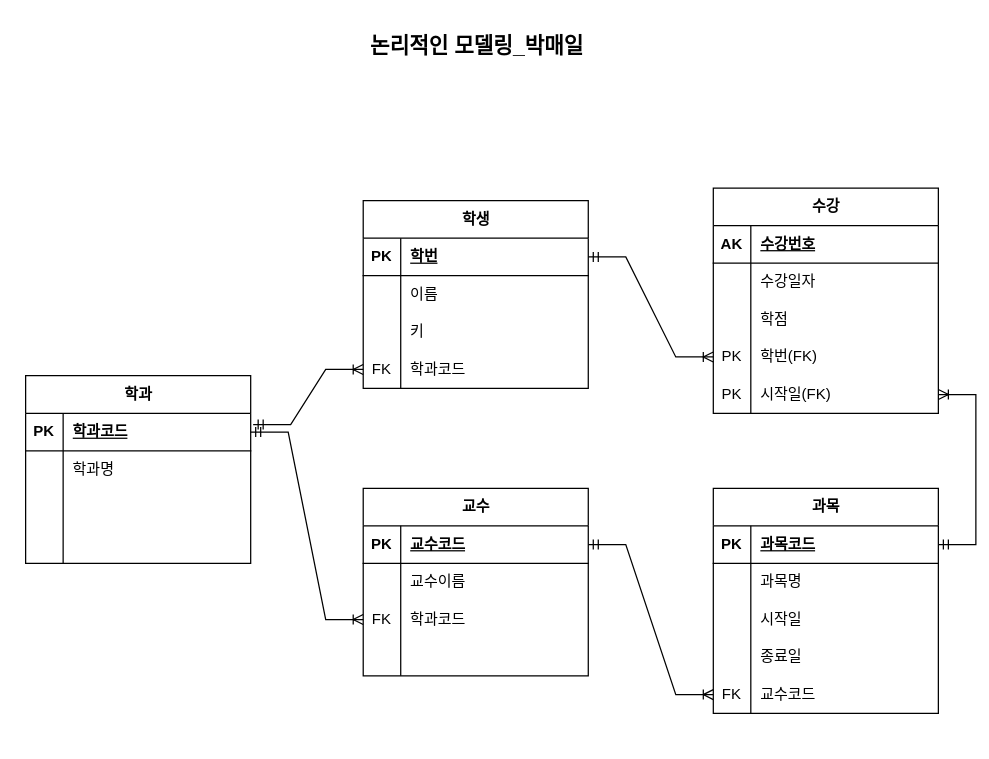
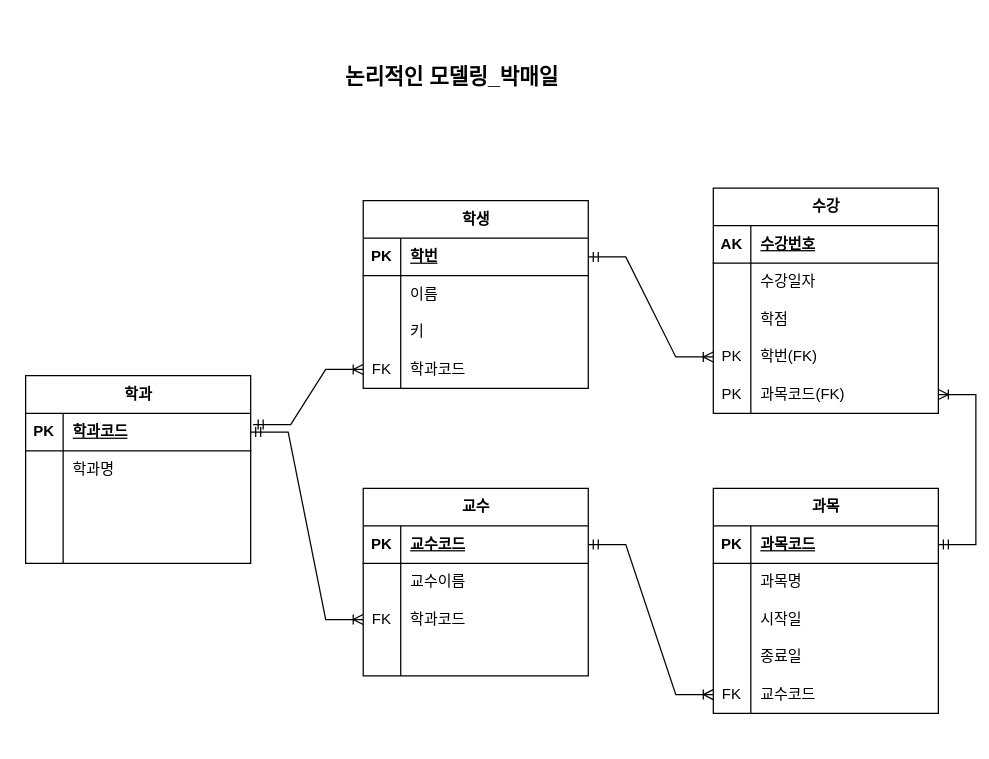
- <mxCell id="78" value="논리적인 모델링_박매일" style="text;strokeColor=none;fillColor=none;spacingLeft=4;spacingRight=4;overflow=hidden;rotatable=0;points=[[0,0.5],[1,0.5]];portConstraint=eastwest;fontSize=17;whiteSpace=wrap;html=1;fontStyle=1" parent="1" vertex="1"><mxGeometry x="290" y="20" width="200" height="30" as="geometry" /></mxCell>
+ <mxCell id="78" value="논리적인 모델링_박매일" style="text;strokeColor=none;fillColor=none;spacingLeft=4;spacingRight=4;overflow=hidden;rotatable=0;points=[[0,0.5],[1,0.5]];portConstraint=eastwest;fontSize=17;whiteSpace=wrap;html=1;fontStyle=1" parent="1" vertex="1"><mxGeometry x="270" y="45" width="200" height="30" as="geometry" /></mxCell>
- <mxCell id="72" value="시작일(FK)" style="shape=partialRectangle;connectable=0;fillColor=none;top=0;left=0;bottom=0;right=0;align=left;spacingLeft=6;overflow=hidden;whiteSpace=wrap;html=1;" parent="70" vertex="1"><mxGeometry x="30" width="150" height="30" as="geometry"><mxRectangle width="150" height="30" as="alternateBounds" /></mxGeometry></mxCell>
+ <mxCell id="72" value="과목코드(FK)" style="shape=partialRectangle;connectable=0;fillColor=none;top=0;left=0;bottom=0;right=0;align=left;spacingLeft=6;overflow=hidden;whiteSpace=wrap;html=1;" parent="70" vertex="1"><mxGeometry x="30" width="150" height="30" as="geometry"><mxRectangle width="150" height="30" as="alternateBounds" /></mxGeometry></mxCell>
